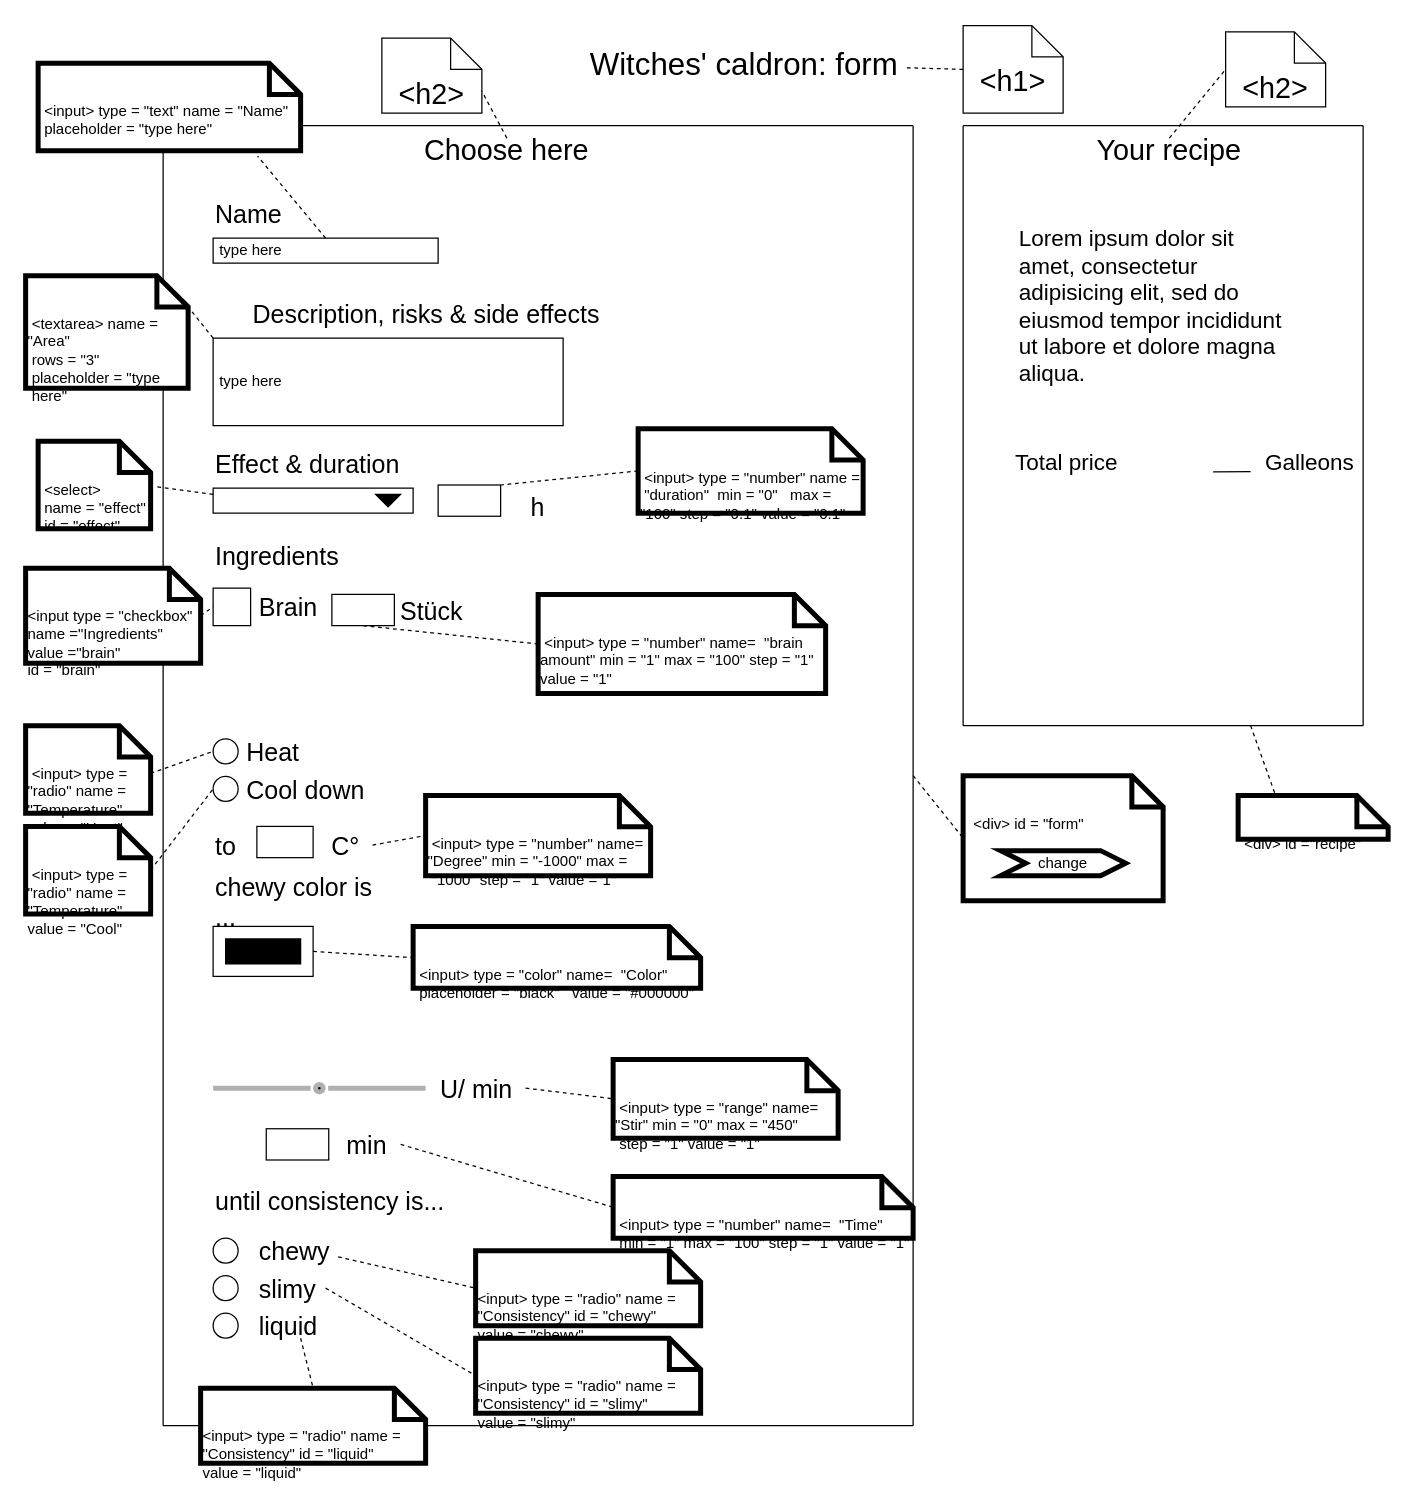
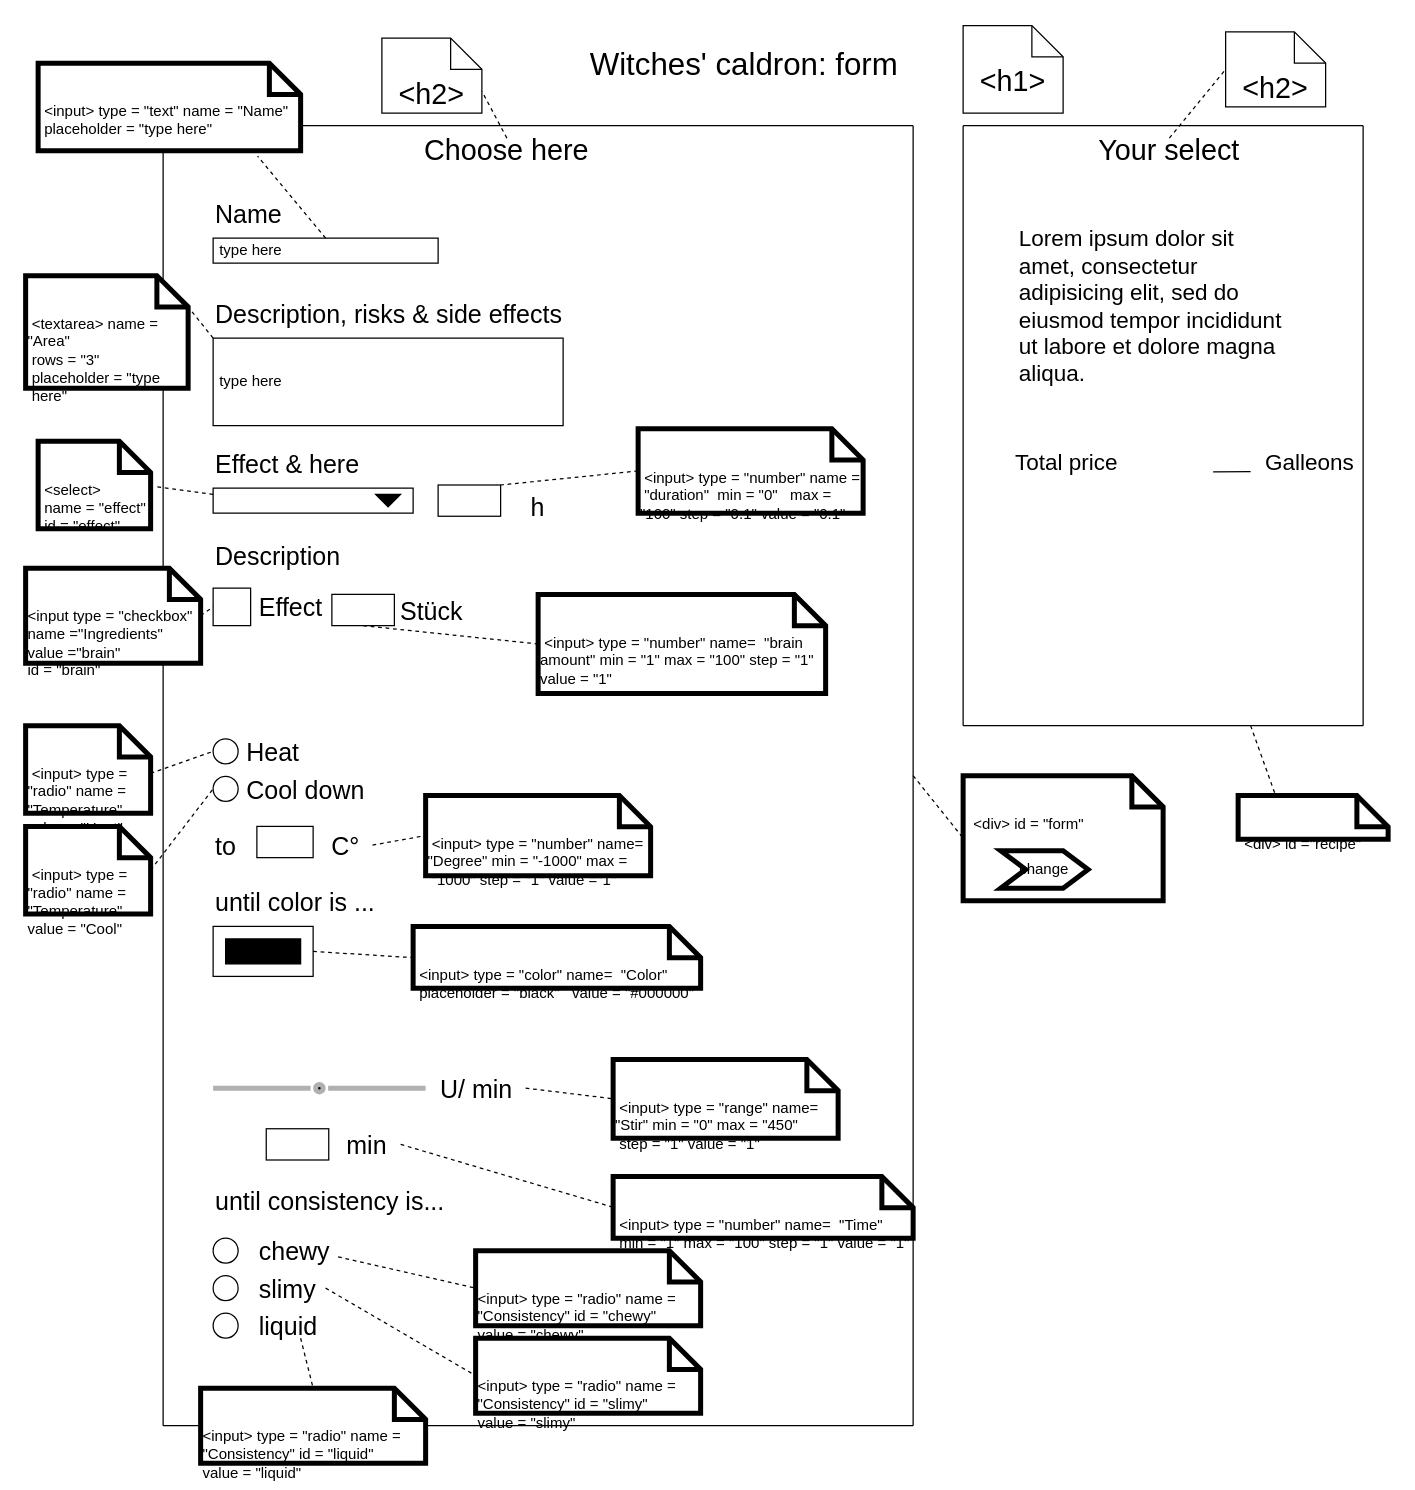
- <mxCell id="4" value="" style="endArrow=none;dashed=1;html=1;entryX=0;entryY=0.5;entryDx=0;entryDy=0;entryPerimeter=0;" parent="1" source="2" target="3" edge="1"><mxGeometry width="50" height="50" relative="1" as="geometry"><mxPoint x="490" y="460" as="sourcePoint" /><mxPoint x="540" y="410" as="targetPoint" /></mxGeometry></mxCell>
- <mxCell id="47" value="&lt;font style=&quot;font-size: 23px&quot;&gt;Your recipe&lt;/font&gt;" style="text;html=1;strokeColor=none;fillColor=none;align=center;verticalAlign=middle;whiteSpace=wrap;rounded=0;" parent="1" vertex="1"><mxGeometry x="840" y="110" width="190" height="20" as="geometry" /></mxCell>
+ <mxCell id="47" value="&lt;font style=&quot;font-size: 23px&quot;&gt;Your select&lt;/font&gt;" style="text;html=1;strokeColor=none;fillColor=none;align=center;verticalAlign=middle;whiteSpace=wrap;rounded=0;" parent="1" vertex="1"><mxGeometry x="840" y="110" width="190" height="20" as="geometry" /></mxCell>
- <mxCell id="11" value="&lt;span style=&quot;font-size: 20px&quot;&gt;Description, risks &amp;amp; side effects&lt;/span&gt;" style="text;html=1;strokeColor=none;fillColor=none;align=left;verticalAlign=middle;whiteSpace=wrap;rounded=0;" parent="1" vertex="1"><mxGeometry x="200" y="240" width="370" height="20" as="geometry" /></mxCell>
+ <mxCell id="11" value="&lt;span style=&quot;font-size: 20px&quot;&gt;Description, risks &amp;amp; side effects&lt;/span&gt;" style="text;html=1;strokeColor=none;fillColor=none;align=left;verticalAlign=middle;whiteSpace=wrap;rounded=0;" parent="1" vertex="1"><mxGeometry x="170" y="240" width="370" height="20" as="geometry" /></mxCell>
- <mxCell id="13" value="&lt;span style=&quot;font-size: 20px&quot;&gt;Effect &amp;amp; duration&lt;/span&gt;" style="text;html=1;strokeColor=none;fillColor=none;align=left;verticalAlign=middle;whiteSpace=wrap;rounded=0;" parent="1" vertex="1"><mxGeometry x="170" y="360" width="370" height="20" as="geometry" /></mxCell>
+ <mxCell id="13" value="&lt;span style=&quot;font-size: 20px&quot;&gt;Effect &amp;amp; here&lt;/span&gt;" style="text;html=1;strokeColor=none;fillColor=none;align=left;verticalAlign=middle;whiteSpace=wrap;rounded=0;" parent="1" vertex="1"><mxGeometry x="170" y="360" width="370" height="20" as="geometry" /></mxCell>
- <mxCell id="18" value="&lt;span style=&quot;font-size: 20px&quot;&gt;Ingredients&lt;/span&gt;" style="text;html=1;strokeColor=none;fillColor=none;align=left;verticalAlign=middle;whiteSpace=wrap;rounded=0;" parent="1" vertex="1"><mxGeometry x="170" y="434" width="200" height="20" as="geometry" /></mxCell>
+ <mxCell id="18" value="&lt;span style=&quot;font-size: 20px&quot;&gt;Description&lt;/span&gt;" style="text;html=1;strokeColor=none;fillColor=none;align=left;verticalAlign=middle;whiteSpace=wrap;rounded=0;" parent="1" vertex="1"><mxGeometry x="170" y="434" width="200" height="20" as="geometry" /></mxCell>
- <mxCell id="87" value="&lt;span style=&quot;font-size: 20px&quot;&gt;Brain&lt;/span&gt;" style="text;html=1;strokeColor=none;fillColor=none;align=left;verticalAlign=middle;whiteSpace=wrap;rounded=0;" vertex="1" parent="1"><mxGeometry x="205" y="475" width="200" height="20" as="geometry" /></mxCell>
+ <mxCell id="87" value="&lt;span style=&quot;font-size: 20px&quot;&gt;Effect&lt;/span&gt;" style="text;html=1;strokeColor=none;fillColor=none;align=left;verticalAlign=middle;whiteSpace=wrap;rounded=0;" vertex="1" parent="1"><mxGeometry x="205" y="475" width="200" height="20" as="geometry" /></mxCell>
- <mxCell id="63" value="change" style="shape=step;perimeter=stepPerimeter;whiteSpace=wrap;html=1;fixedSize=1;strokeWidth=4;fillColor=#FFFFFF;" parent="62" vertex="1"><mxGeometry x="30" y="60" width="100" height="20" as="geometry" /></mxCell>
+ <mxCell id="63" value="change" style="shape=step;perimeter=stepPerimeter;whiteSpace=wrap;html=1;fixedSize=1;strokeWidth=4;fillColor=#FFFFFF;" parent="62" vertex="1"><mxGeometry x="30" y="60" width="70" height="30" as="geometry" /></mxCell>
- <mxCell id="29" value="&lt;span style=&quot;font-size: 20px&quot;&gt;chewy color is ...&lt;/span&gt;" style="text;html=1;strokeColor=none;fillColor=none;align=left;verticalAlign=middle;whiteSpace=wrap;rounded=0;" parent="1" vertex="1"><mxGeometry x="170" y="710.62" width="140" height="20" as="geometry" /></mxCell>
+ <mxCell id="29" value="&lt;span style=&quot;font-size: 20px&quot;&gt;until color is ...&lt;/span&gt;" style="text;html=1;strokeColor=none;fillColor=none;align=left;verticalAlign=middle;whiteSpace=wrap;rounded=0;" parent="1" vertex="1"><mxGeometry x="170" y="710.62" width="140" height="20" as="geometry" /></mxCell>
